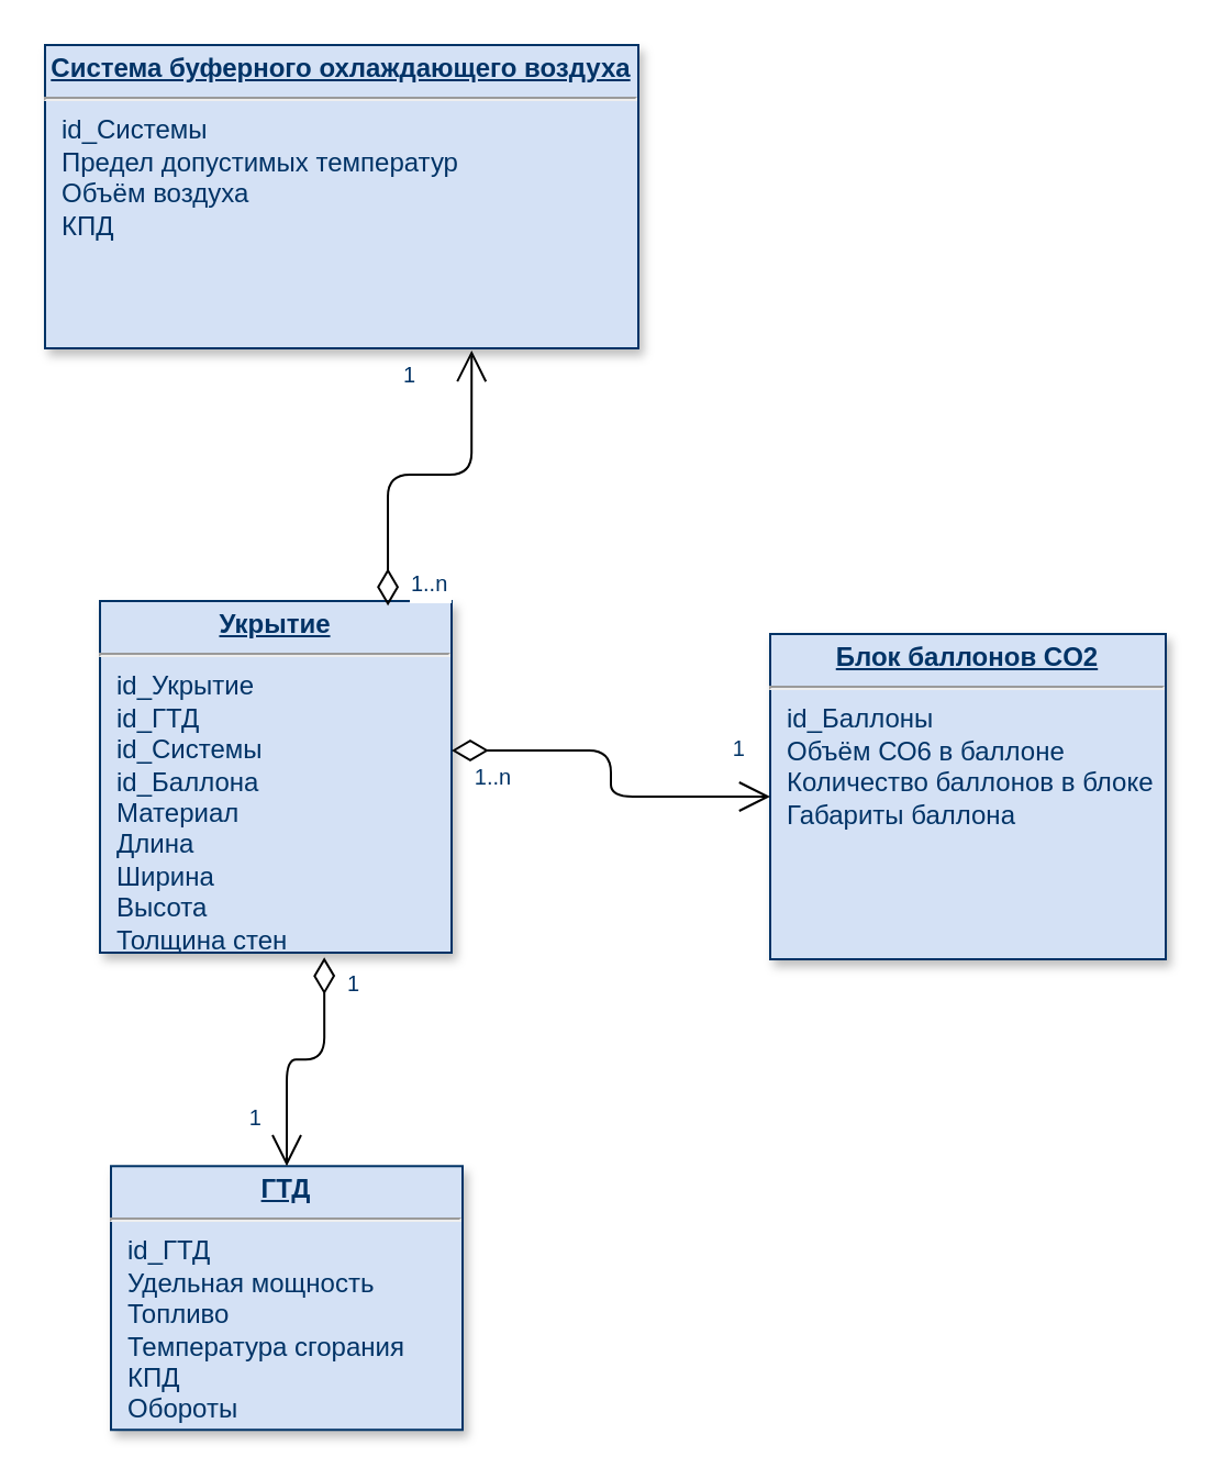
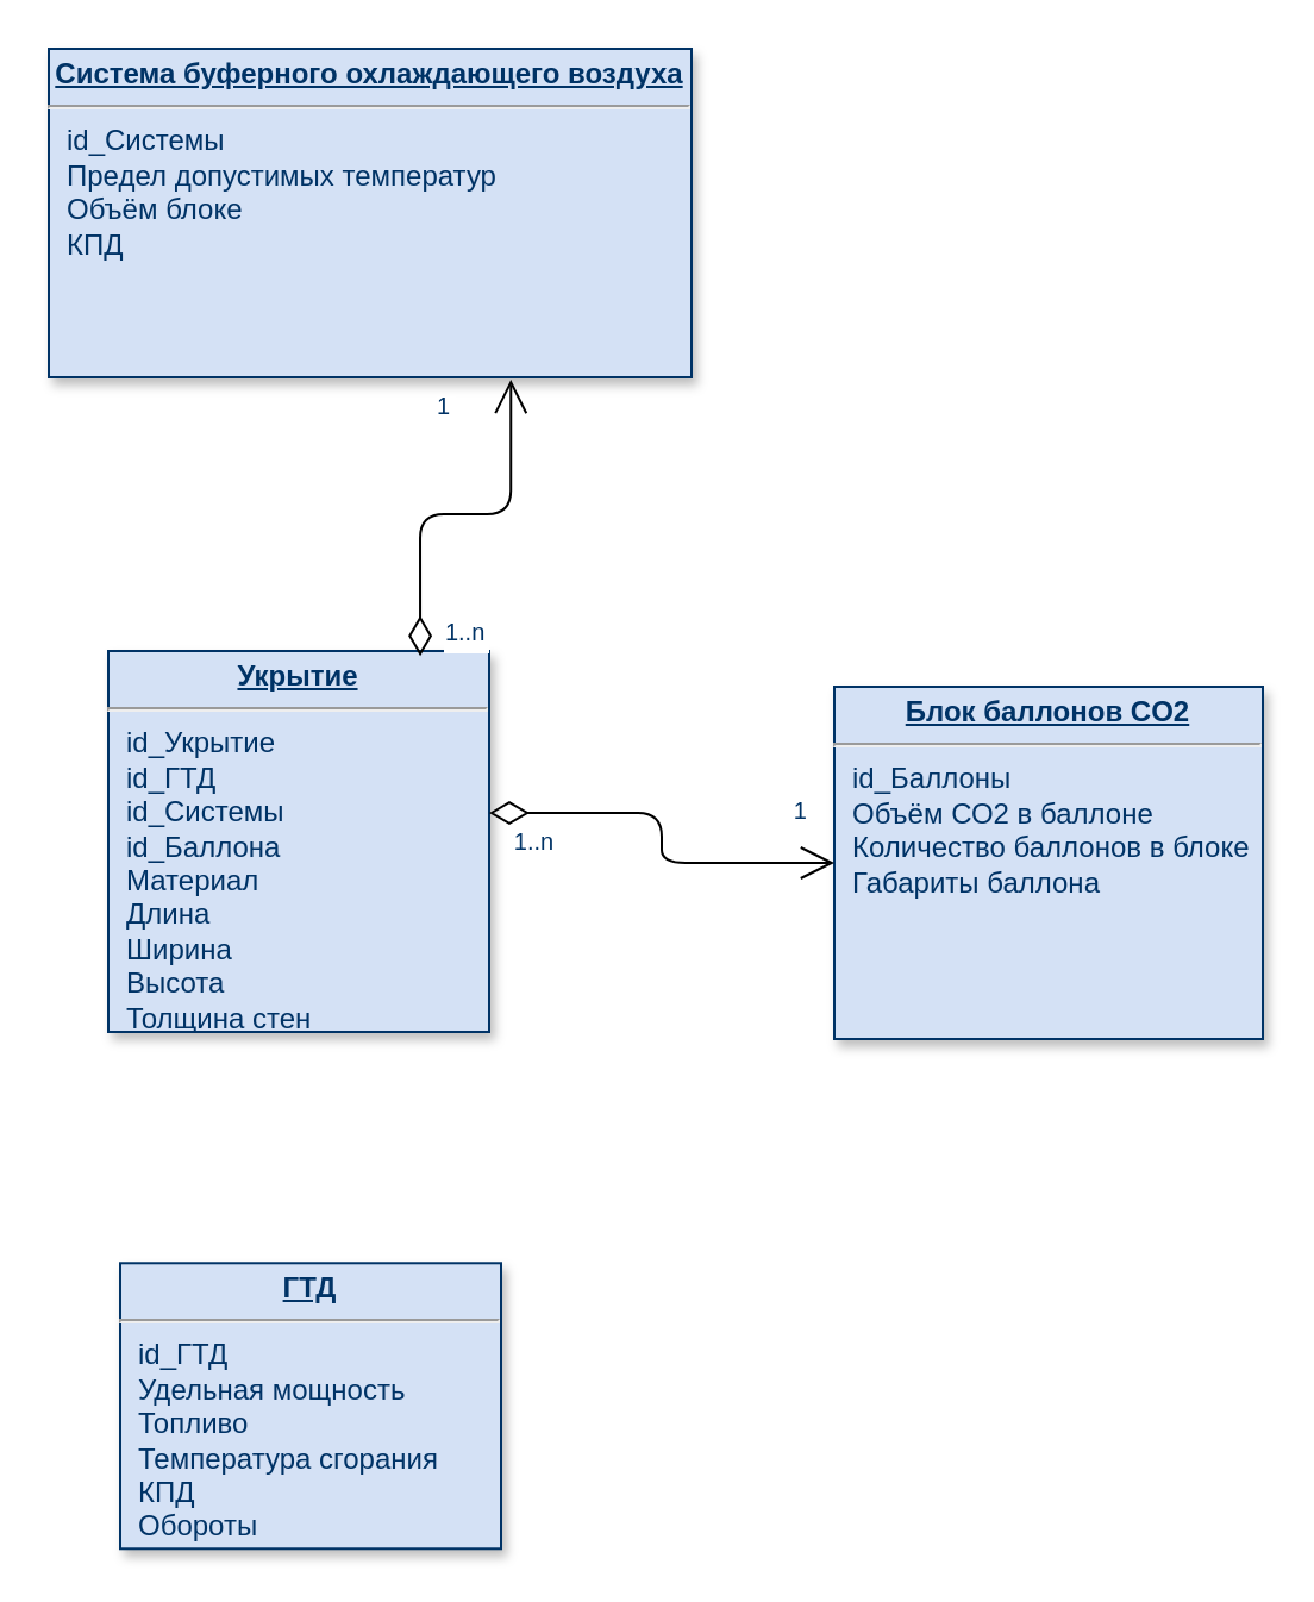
- <mxCell id="5" value="&lt;p style=&quot;margin: 0px ; margin-top: 4px ; text-align: center ; text-decoration: underline&quot;&gt;&lt;strong&gt;Система буферного охлаждающего воздуха&lt;/strong&gt;&lt;/p&gt;&lt;hr&gt;&lt;p style=&quot;margin: 0px ; margin-left: 8px&quot;&gt;id_Системы&lt;/p&gt;&lt;p style=&quot;margin: 0px ; margin-left: 8px&quot;&gt;Предел допустимых температур&lt;/p&gt;&lt;p style=&quot;margin: 0px ; margin-left: 8px&quot;&gt;Объём воздуха&lt;/p&gt;&lt;p style=&quot;margin: 0px ; margin-left: 8px&quot;&gt;КПД&lt;/p&gt;" style="verticalAlign=top;align=left;overflow=fill;fontSize=12;fontFamily=Helvetica;html=1;strokeColor=#003366;shadow=1;fillColor=#D4E1F5;fontColor=#003366" parent="1" vertex="1"><mxGeometry x="20" y="20" width="270" height="138" as="geometry" /></mxCell>
+ <mxCell id="5" value="&lt;p style=&quot;margin: 0px ; margin-top: 4px ; text-align: center ; text-decoration: underline&quot;&gt;&lt;strong&gt;Система буферного охлаждающего воздуха&lt;/strong&gt;&lt;/p&gt;&lt;hr&gt;&lt;p style=&quot;margin: 0px ; margin-left: 8px&quot;&gt;id_Системы&lt;/p&gt;&lt;p style=&quot;margin: 0px ; margin-left: 8px&quot;&gt;Предел допустимых температур&lt;/p&gt;&lt;p style=&quot;margin: 0px ; margin-left: 8px&quot;&gt;Объём блоке&lt;/p&gt;&lt;p style=&quot;margin: 0px ; margin-left: 8px&quot;&gt;КПД&lt;/p&gt;" style="verticalAlign=top;align=left;overflow=fill;fontSize=12;fontFamily=Helvetica;html=1;strokeColor=#003366;shadow=1;fillColor=#D4E1F5;fontColor=#003366" parent="1" vertex="1"><mxGeometry x="20" y="20" width="270" height="138" as="geometry" /></mxCell>
- <mxCell id="3" value="&lt;p style=&quot;margin: 0px ; margin-top: 4px ; text-align: center ; text-decoration: underline&quot;&gt;&lt;strong&gt;Блок баллонов CO2&lt;/strong&gt;&lt;/p&gt;&lt;hr&gt;&lt;p style=&quot;margin: 0px ; margin-left: 8px&quot;&gt;id_Баллоны&lt;/p&gt;&lt;p style=&quot;margin: 0px ; margin-left: 8px&quot;&gt;Объём СО6 в баллоне&lt;/p&gt;&lt;p style=&quot;margin: 0px ; margin-left: 8px&quot;&gt;Количество баллонов в блоке&lt;/p&gt;&lt;p style=&quot;margin: 0px ; margin-left: 8px&quot;&gt;Габариты баллона&lt;/p&gt;" style="verticalAlign=top;align=left;overflow=fill;fontSize=12;fontFamily=Helvetica;html=1;strokeColor=#003366;shadow=1;fillColor=#D4E1F5;fontColor=#003366" parent="1" vertex="1"><mxGeometry x="350" y="288" width="180" height="148" as="geometry" /></mxCell>
+ <mxCell id="3" value="&lt;p style=&quot;margin: 0px ; margin-top: 4px ; text-align: center ; text-decoration: underline&quot;&gt;&lt;strong&gt;Блок баллонов CO2&lt;/strong&gt;&lt;/p&gt;&lt;hr&gt;&lt;p style=&quot;margin: 0px ; margin-left: 8px&quot;&gt;id_Баллоны&lt;/p&gt;&lt;p style=&quot;margin: 0px ; margin-left: 8px&quot;&gt;Объём СО2 в баллоне&lt;/p&gt;&lt;p style=&quot;margin: 0px ; margin-left: 8px&quot;&gt;Количество баллонов в блоке&lt;/p&gt;&lt;p style=&quot;margin: 0px ; margin-left: 8px&quot;&gt;Габариты баллона&lt;/p&gt;" style="verticalAlign=top;align=left;overflow=fill;fontSize=12;fontFamily=Helvetica;html=1;strokeColor=#003366;shadow=1;fillColor=#D4E1F5;fontColor=#003366" parent="1" vertex="1"><mxGeometry x="350" y="288" width="180" height="148" as="geometry" /></mxCell>
- <mxCell id="12" value="" style="endArrow=open;endSize=12;startArrow=diamondThin;startSize=14;startFill=0;edgeStyle=orthogonalEdgeStyle;exitX=0.638;exitY=1.013;exitDx=0;exitDy=0;exitPerimeter=0;" edge="1" parent="1" source="4" target="2"><mxGeometry x="409.36" y="370" as="geometry"><mxPoint x="240" y="356" as="sourcePoint" /><mxPoint x="370" y="382" as="targetPoint" /></mxGeometry></mxCell>
- <mxCell id="13" value="1" style="resizable=0;align=left;verticalAlign=top;labelBackgroundColor=#ffffff;fontSize=10;strokeColor=#003366;shadow=1;fillColor=#D4E1F5;fontColor=#003366" connectable="0" vertex="1" parent="12"><mxGeometry x="-1" relative="1" as="geometry"><mxPoint x="8.92" as="offset" /></mxGeometry></mxCell>
- <mxCell id="14" value="1" style="resizable=0;align=right;verticalAlign=top;labelBackgroundColor=#ffffff;fontSize=10;strokeColor=#003366;shadow=1;fillColor=#D4E1F5;fontColor=#003366" connectable="0" vertex="1" parent="12"><mxGeometry x="1" relative="1" as="geometry"><mxPoint x="-10.08" y="-33.96" as="offset" /></mxGeometry></mxCell>
